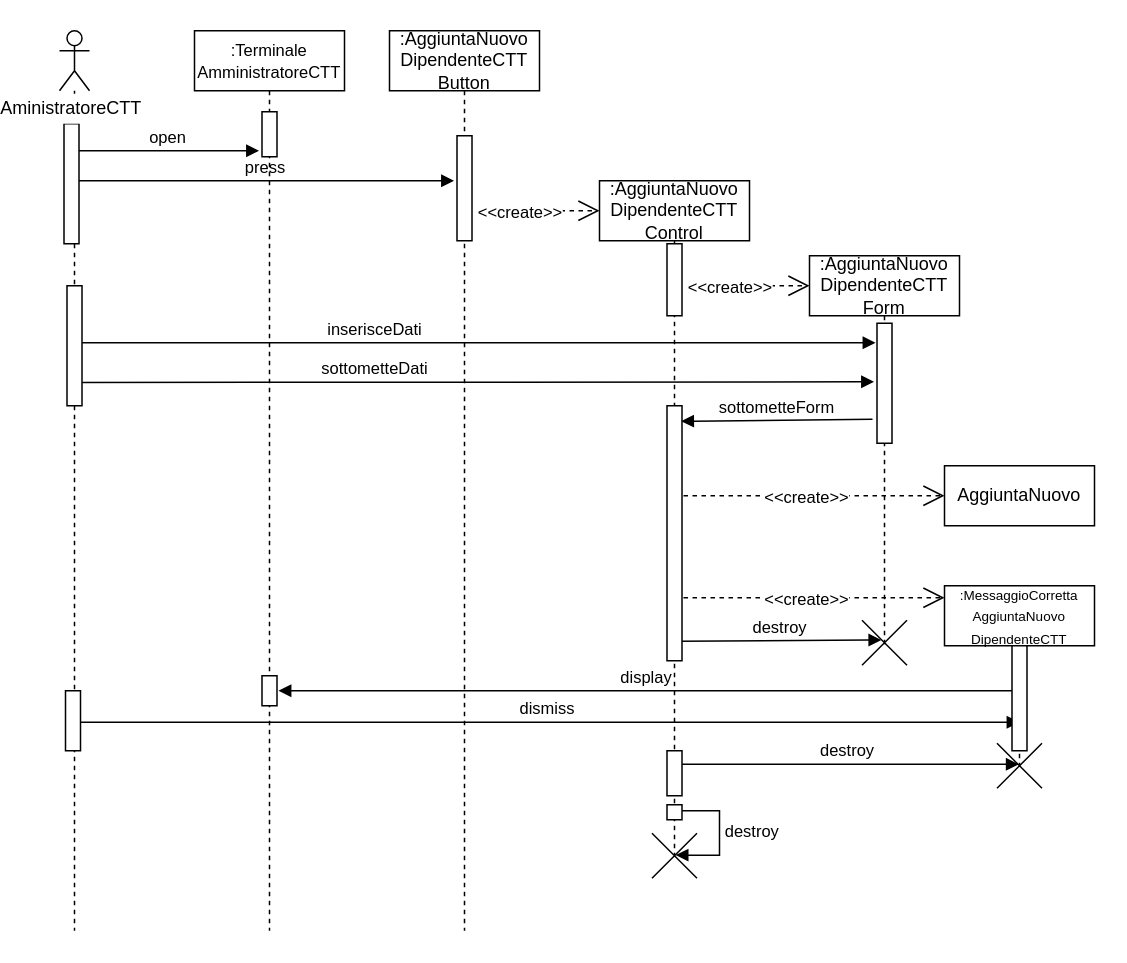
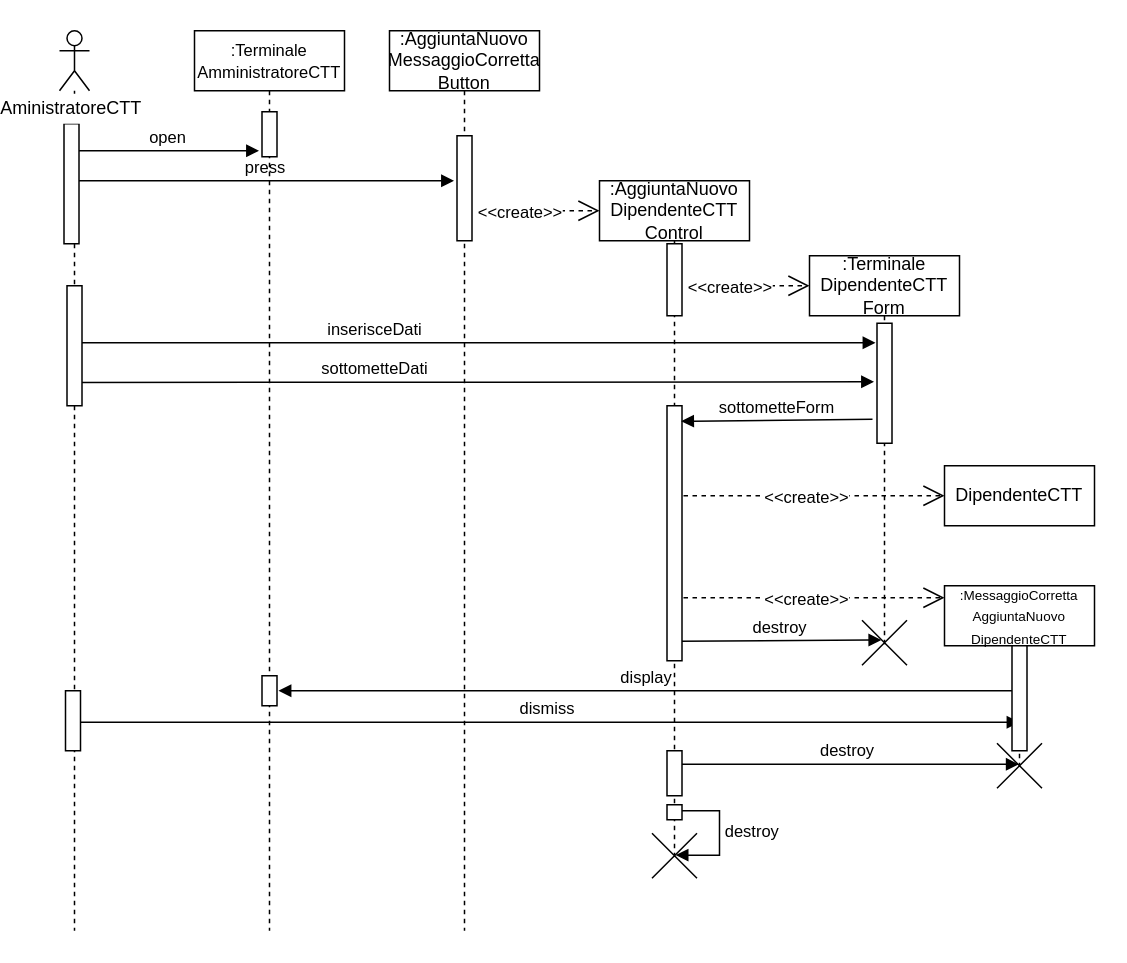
- <mxCell id="25" value=":AggiuntaNuovo DipendenteCTT Button" style="shape=umlLifeline;perimeter=lifelinePerimeter;whiteSpace=wrap;html=1;container=1;collapsible=0;recursiveResize=0;outlineConnect=0;" parent="1" vertex="1"><mxGeometry x="252" y="20" width="100" height="600" as="geometry" /></mxCell>
+ <mxCell id="25" value=":AggiuntaNuovo MessaggioCorretta Button" style="shape=umlLifeline;perimeter=lifelinePerimeter;whiteSpace=wrap;html=1;container=1;collapsible=0;recursiveResize=0;outlineConnect=0;" parent="1" vertex="1"><mxGeometry x="252" y="20" width="100" height="600" as="geometry" /></mxCell>
- <mxCell id="14" value=":AggiuntaNuovo DipendenteCTT Form " style="shape=umlLifeline;perimeter=lifelinePerimeter;whiteSpace=wrap;html=1;container=1;collapsible=0;recursiveResize=0;outlineConnect=0;" parent="1" vertex="1"><mxGeometry x="532" y="170" width="100" height="260" as="geometry" /></mxCell>
+ <mxCell id="14" value=":Terminale DipendenteCTT Form " style="shape=umlLifeline;perimeter=lifelinePerimeter;whiteSpace=wrap;html=1;container=1;collapsible=0;recursiveResize=0;outlineConnect=0;" parent="1" vertex="1"><mxGeometry x="532" y="170" width="100" height="260" as="geometry" /></mxCell>
- <mxCell id="39" value="AggiuntaNuovo" style="shape=umlLifeline;perimeter=lifelinePerimeter;whiteSpace=wrap;html=1;container=1;collapsible=0;recursiveResize=0;outlineConnect=0;" parent="1" vertex="1"><mxGeometry x="622" y="310" width="100" height="40" as="geometry" /></mxCell>
+ <mxCell id="39" value="DipendenteCTT" style="shape=umlLifeline;perimeter=lifelinePerimeter;whiteSpace=wrap;html=1;container=1;collapsible=0;recursiveResize=0;outlineConnect=0;" parent="1" vertex="1"><mxGeometry x="622" y="310" width="100" height="40" as="geometry" /></mxCell>
